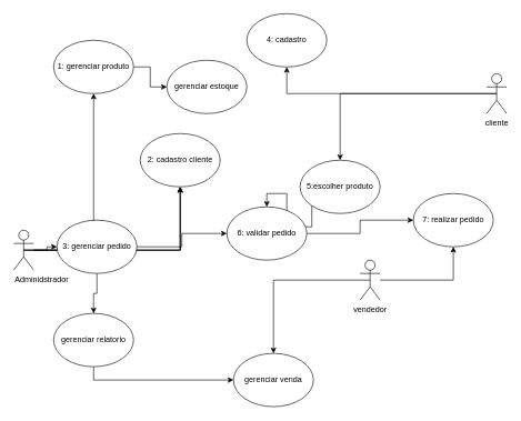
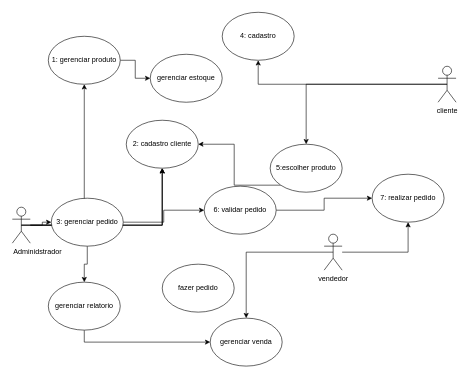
- <mxCell id="15" style="edgeStyle=orthogonalEdgeStyle;rounded=0;orthogonalLoop=1;jettySize=auto;html=1;exitX=0;exitY=1;exitDx=0;exitDy=0;" edge="1" parent="1" source="16" target="21"><mxGeometry relative="1" as="geometry" /></mxCell>
+ <mxCell id="15" style="edgeStyle=orthogonalEdgeStyle;rounded=0;orthogonalLoop=1;jettySize=auto;html=1;exitX=0;exitY=1;exitDx=0;exitDy=0;" edge="1" parent="1" source="16" target="11"><mxGeometry relative="1" as="geometry" /></mxCell>
+ <mxCell id="29" value="fazer pedido" style="ellipse;whiteSpace=wrap;html=1;" vertex="1" parent="1"><mxGeometry x="270" y="440" width="120" height="80" as="geometry" /></mxCell>
